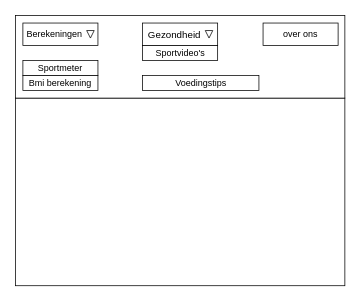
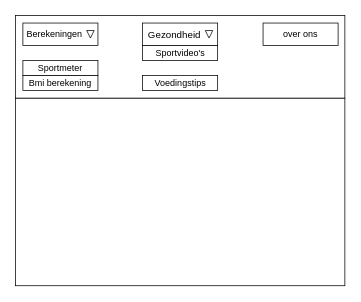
- <mxCell id="12" value="Voedingstips" style="rounded=0;whiteSpace=wrap;html=1;" vertex="1" parent="1"><mxGeometry x="189.5" y="100" width="155" height="20" as="geometry" /></mxCell>
+ <mxCell id="12" value="Voedingstips" style="rounded=0;whiteSpace=wrap;html=1;" vertex="1" parent="1"><mxGeometry x="189.5" y="100" width="100" height="20" as="geometry" /></mxCell>
